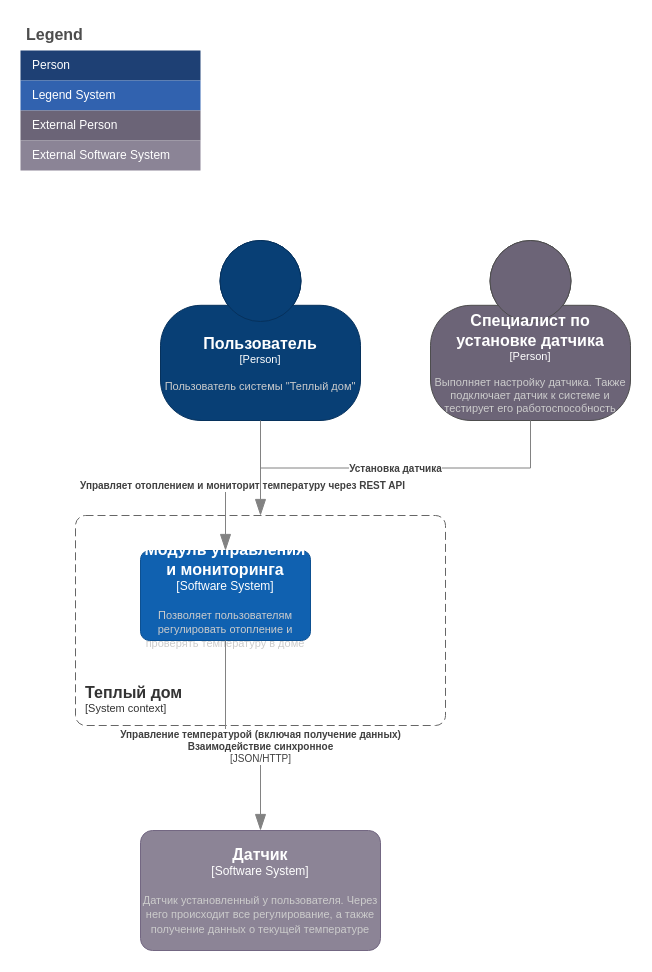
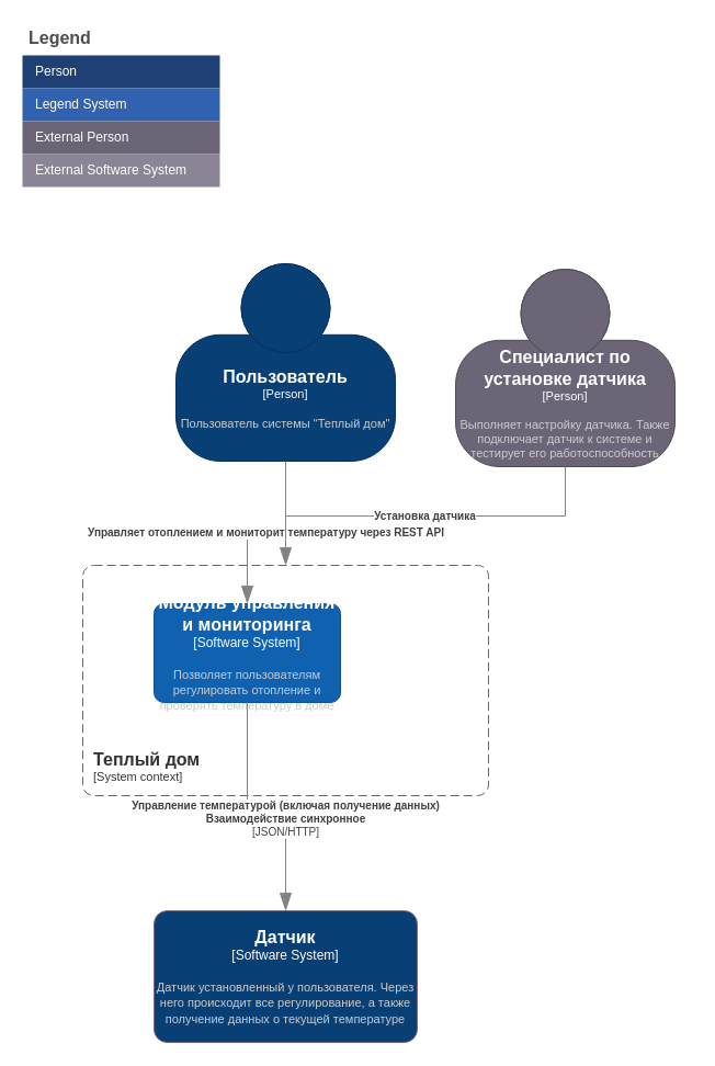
- <mxCell id="10" value="&lt;font style=&quot;font-size: 16px&quot;&gt;&lt;b&gt;Специалист по установке датчика&lt;/b&gt;&lt;/font&gt;&lt;div&gt;[Person]&lt;/div&gt;&lt;br&gt;&lt;div&gt;&lt;font style=&quot;font-size: 11px&quot;&gt;&lt;font color=&quot;#cccccc&quot;&gt;Выполняет настройку датчика. Также подключает датчик к системе и тестирует его работоспособность&lt;/font&gt;&lt;/div&gt;" style="html=1;fontSize=11;dashed=0;whiteSpace=wrap;fillColor=#6C6477;strokeColor=#4D4D4D;fontColor=#ffffff;shape=mxgraph.c4.person2;align=center;metaEdit=1;points=[[0.5,0,0],[1,0.5,0],[1,0.75,0],[0.75,1,0],[0.5,1,0],[0.25,1,0],[0,0.75,0],[0,0.5,0]];resizable=0;" vertex="1" parent="3"><mxGeometry x="355" width="200" height="180" as="geometry" /></mxCell>
+ <mxCell id="10" value="&lt;font style=&quot;font-size: 16px&quot;&gt;&lt;b&gt;Специалист по установке датчика&lt;/b&gt;&lt;/font&gt;&lt;div&gt;[Person]&lt;/div&gt;&lt;br&gt;&lt;div&gt;&lt;font style=&quot;font-size: 11px&quot;&gt;&lt;font color=&quot;#cccccc&quot;&gt;Выполняет настройку датчика. Также подключает датчик к системе и тестирует его работоспособность&lt;/font&gt;&lt;/div&gt;" style="html=1;fontSize=11;dashed=0;whiteSpace=wrap;fillColor=#6C6477;strokeColor=#4D4D4D;fontColor=#ffffff;shape=mxgraph.c4.person2;align=center;metaEdit=1;points=[[0.5,0,0],[1,0.5,0],[1,0.75,0],[0.75,1,0],[0.5,1,0],[0.25,1,0],[0,0.75,0],[0,0.5,0]];resizable=0;" vertex="1" parent="3"><mxGeometry x="340" y="5" width="200" height="180" as="geometry" /></mxCell>
- <mxCell id="6" value="&lt;font style=&quot;font-size: 16px&quot;&gt;&lt;b&gt;Датчик&lt;/b&gt;&lt;/font&gt;&lt;div&gt;[Software System]&lt;/div&gt;&lt;br&gt;&lt;div&gt;&lt;font style=&quot;font-size: 11px&quot;&gt;&lt;font color=&quot;#cccccc&quot;&gt;Датчик установленный у пользователя. Через него происходит все регулирование, а также получение данных о текущей температуре&lt;/font&gt;&lt;/div&gt;" style="rounded=1;whiteSpace=wrap;html=1;labelBackgroundColor=none;fillColor=#8C8496;fontColor=#ffffff;align=center;arcSize=10;strokeColor=#736782;metaEdit=1;resizable=0;points=[[0.25,0,0],[0.5,0,0],[0.75,0,0],[1,0.25,0],[1,0.5,0],[1,0.75,0],[0.75,1,0],[0.5,1,0],[0.25,1,0],[0,0.75,0],[0,0.5,0],[0,0.25,0]];" vertex="1" parent="3"><mxGeometry x="65" y="590" width="240" height="120" as="geometry" /></mxCell>
+ <mxCell id="6" value="&lt;font style=&quot;font-size: 16px&quot;&gt;&lt;b&gt;Датчик&lt;/b&gt;&lt;/font&gt;&lt;div&gt;[Software System]&lt;/div&gt;&lt;br&gt;&lt;div&gt;&lt;font style=&quot;font-size: 11px&quot;&gt;&lt;font color=&quot;#cccccc&quot;&gt;Датчик установленный у пользователя. Через него происходит все регулирование, а также получение данных о текущей температуре&lt;/font&gt;&lt;/div&gt;" style="rounded=1;whiteSpace=wrap;html=1;labelBackgroundColor=none;fillColor=#083f75;fontColor=#ffffff;align=center;arcSize=10;strokeColor=#736782;metaEdit=1;resizable=0;points=[[0.25,0,0],[0.5,0,0],[0.75,0,0],[1,0.25,0],[1,0.5,0],[1,0.75,0],[0.75,1,0],[0.5,1,0],[0.25,1,0],[0,0.75,0],[0,0.5,0],[0,0.25,0]];" vertex="1" parent="3"><mxGeometry x="65" y="590" width="240" height="120" as="geometry" /></mxCell>
